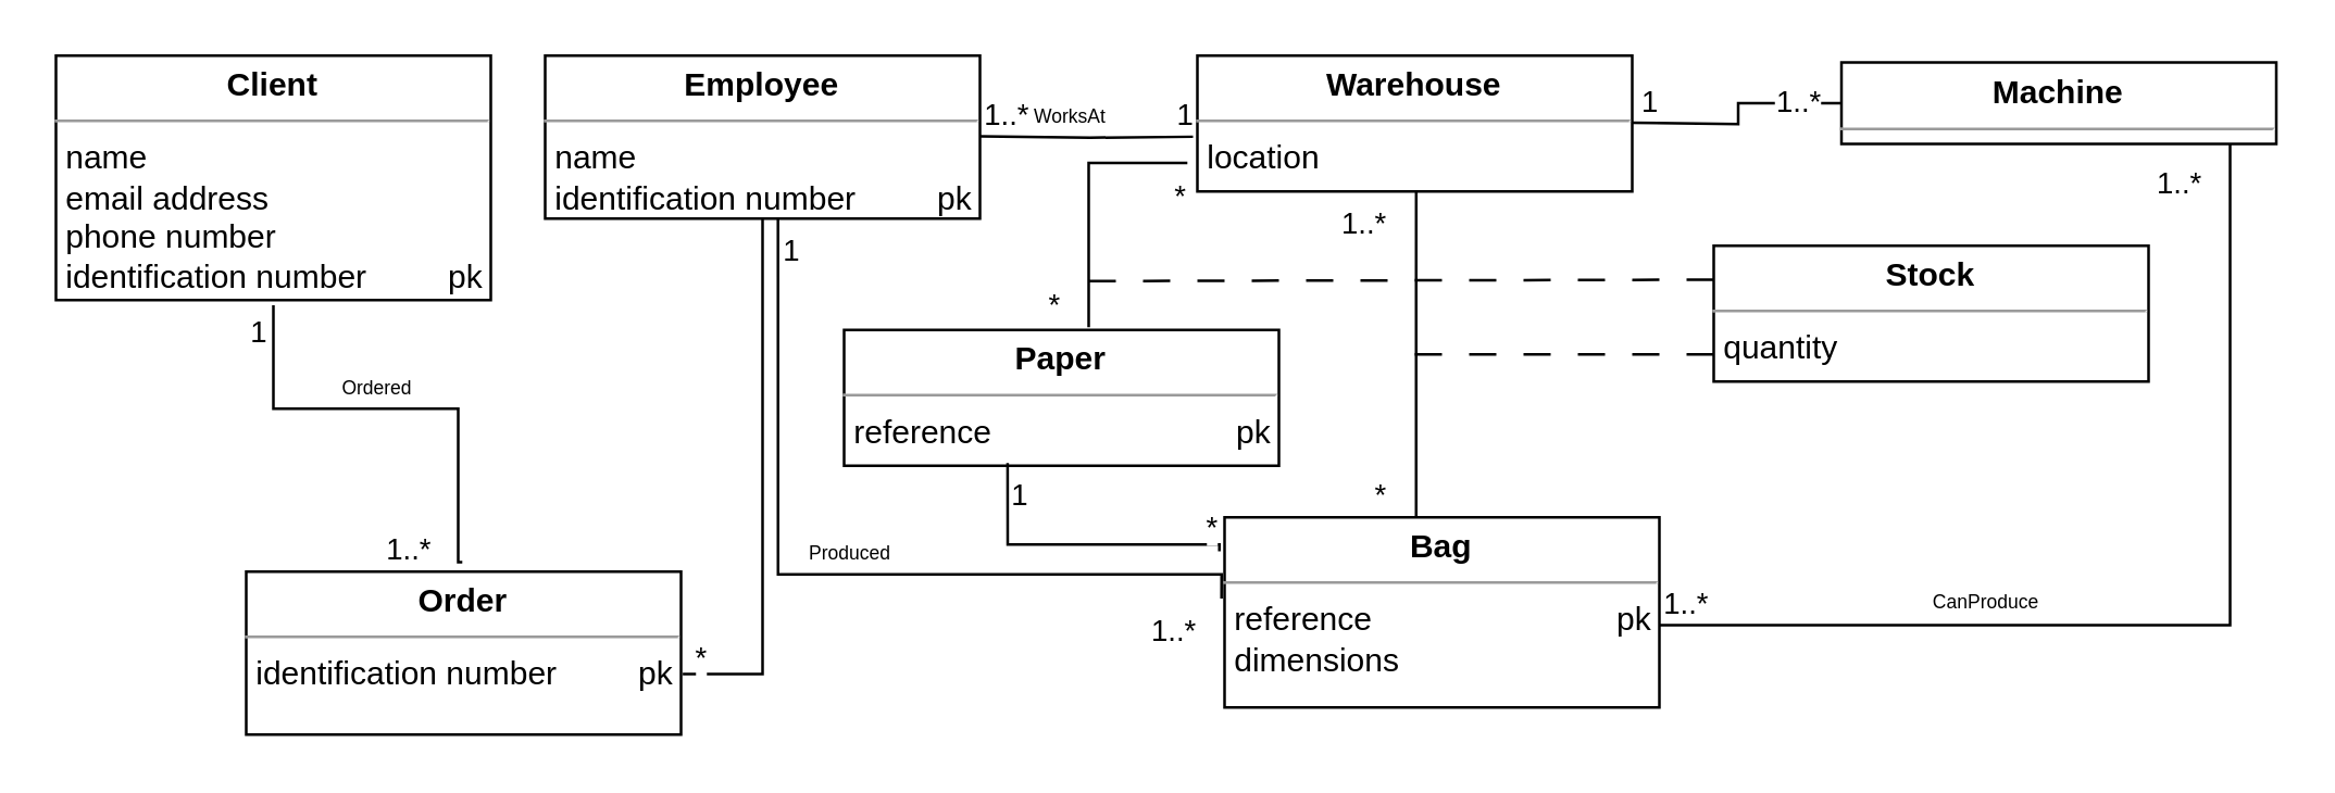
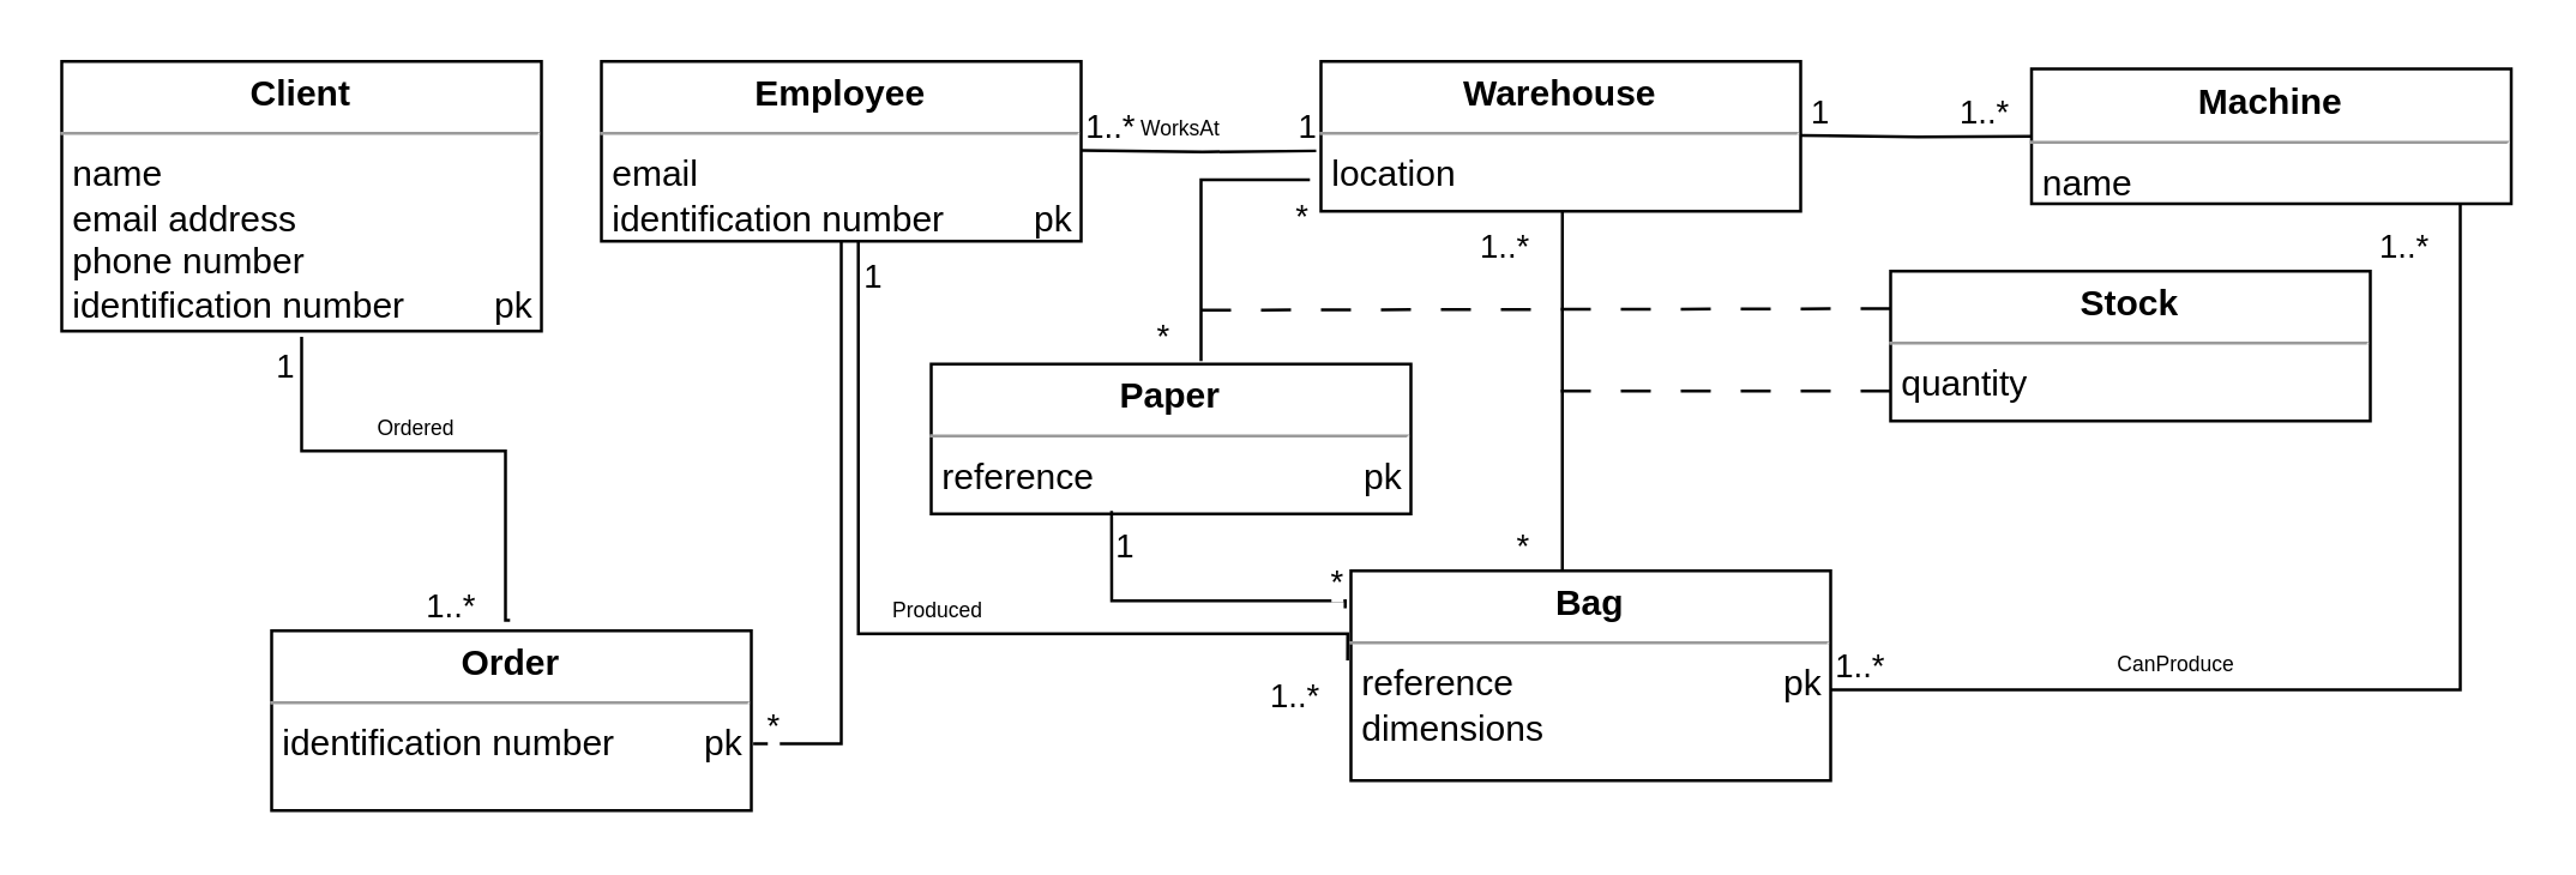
- <mxCell id="19" value="&lt;p style=&quot;margin:0px;margin-top:4px;text-align:center;&quot;&gt;&lt;b&gt;Machine&lt;/b&gt;&lt;/p&gt;&lt;hr size=&quot;1&quot;&gt;&lt;p style=&quot;margin:0px;margin-left:4px;&quot;&gt;name&lt;/p&gt;&lt;p style=&quot;margin:0px;margin-left:4px;&quot;&gt;&lt;br&gt;&lt;/p&gt;&lt;p style=&quot;margin:0px;margin-left:4px;&quot;&gt;&lt;br&gt;&lt;/p&gt;" style="verticalAlign=top;align=left;overflow=fill;fontSize=12;fontFamily=Helvetica;html=1;whiteSpace=wrap;" parent="1" vertex="1"><mxGeometry x="677" y="22.5" width="160" height="30" as="geometry" /></mxCell>
+ <mxCell id="19" value="&lt;p style=&quot;margin:0px;margin-top:4px;text-align:center;&quot;&gt;&lt;b&gt;Machine&lt;/b&gt;&lt;/p&gt;&lt;hr size=&quot;1&quot;&gt;&lt;p style=&quot;margin:0px;margin-left:4px;&quot;&gt;name&lt;/p&gt;&lt;p style=&quot;margin:0px;margin-left:4px;&quot;&gt;&lt;br&gt;&lt;/p&gt;&lt;p style=&quot;margin:0px;margin-left:4px;&quot;&gt;&lt;br&gt;&lt;/p&gt;" style="verticalAlign=top;align=left;overflow=fill;fontSize=12;fontFamily=Helvetica;html=1;whiteSpace=wrap;" parent="1" vertex="1"><mxGeometry x="677" y="22.5" width="160" height="45" as="geometry" /></mxCell>
- <mxCell id="3" value="&lt;p style=&quot;margin:0px;margin-top:4px;text-align:center;&quot;&gt;&lt;b&gt;Employee&lt;/b&gt;&lt;/p&gt;&lt;hr size=&quot;1&quot;&gt;&lt;p style=&quot;margin:0px;margin-left:4px;&quot;&gt;name&lt;/p&gt;&lt;p style=&quot;margin:0px;margin-left:4px;&quot;&gt;identification number&amp;nbsp;&amp;nbsp;&amp;nbsp;&amp;nbsp;&amp;nbsp;&amp;nbsp;&amp;nbsp;&amp;nbsp; pk&lt;br&gt;&lt;/p&gt;&lt;p style=&quot;margin:0px;margin-left:4px;&quot;&gt;&lt;br&gt;&lt;/p&gt;" style="verticalAlign=top;align=left;overflow=fill;fontSize=12;fontFamily=Helvetica;html=1;whiteSpace=wrap;" parent="1" vertex="1"><mxGeometry x="200" y="20" width="160" height="60" as="geometry" /></mxCell>
+ <mxCell id="3" value="&lt;p style=&quot;margin:0px;margin-top:4px;text-align:center;&quot;&gt;&lt;b&gt;Employee&lt;/b&gt;&lt;/p&gt;&lt;hr size=&quot;1&quot;&gt;&lt;p style=&quot;margin:0px;margin-left:4px;&quot;&gt;email&lt;/p&gt;&lt;p style=&quot;margin:0px;margin-left:4px;&quot;&gt;identification number&amp;nbsp;&amp;nbsp;&amp;nbsp;&amp;nbsp;&amp;nbsp;&amp;nbsp;&amp;nbsp;&amp;nbsp; pk&lt;br&gt;&lt;/p&gt;&lt;p style=&quot;margin:0px;margin-left:4px;&quot;&gt;&lt;br&gt;&lt;/p&gt;" style="verticalAlign=top;align=left;overflow=fill;fontSize=12;fontFamily=Helvetica;html=1;whiteSpace=wrap;" parent="1" vertex="1"><mxGeometry x="200" y="20" width="160" height="60" as="geometry" /></mxCell>
